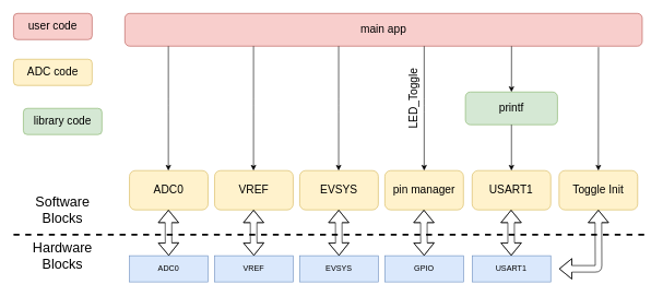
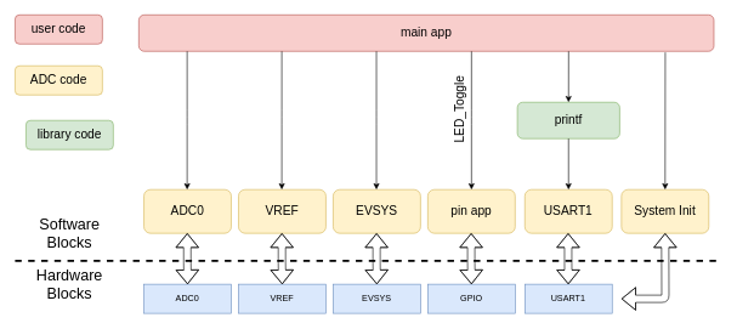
- <mxCell id="3" value="&lt;span&gt;&lt;font style=&quot;font-size: 17px&quot;&gt;pin manager&lt;/font&gt;&lt;/span&gt;" style="rounded=1;whiteSpace=wrap;html=1;fillColor=#fff2cc;strokeColor=#d6b656;" parent="1" vertex="1"><mxGeometry x="587" y="260" width="120" height="60" as="geometry" /></mxCell>
+ <mxCell id="3" value="&lt;span&gt;&lt;font style=&quot;font-size: 17px&quot;&gt;pin app&lt;/font&gt;&lt;/span&gt;" style="rounded=1;whiteSpace=wrap;html=1;fillColor=#fff2cc;strokeColor=#d6b656;" parent="1" vertex="1"><mxGeometry x="587" y="260" width="120" height="60" as="geometry" /></mxCell>
- <mxCell id="19" value="&lt;span&gt;&lt;font style=&quot;font-size: 17px&quot;&gt;Toggle Init&lt;/font&gt;&lt;/span&gt;" style="rounded=1;whiteSpace=wrap;html=1;fillColor=#fff2cc;strokeColor=#d6b656;" parent="1" vertex="1"><mxGeometry x="853" y="260" width="120" height="60" as="geometry" /></mxCell>
+ <mxCell id="19" value="&lt;span&gt;&lt;font style=&quot;font-size: 17px&quot;&gt;System Init&lt;/font&gt;&lt;/span&gt;" style="rounded=1;whiteSpace=wrap;html=1;fillColor=#fff2cc;strokeColor=#d6b656;" parent="1" vertex="1"><mxGeometry x="853" y="260" width="120" height="60" as="geometry" /></mxCell>
